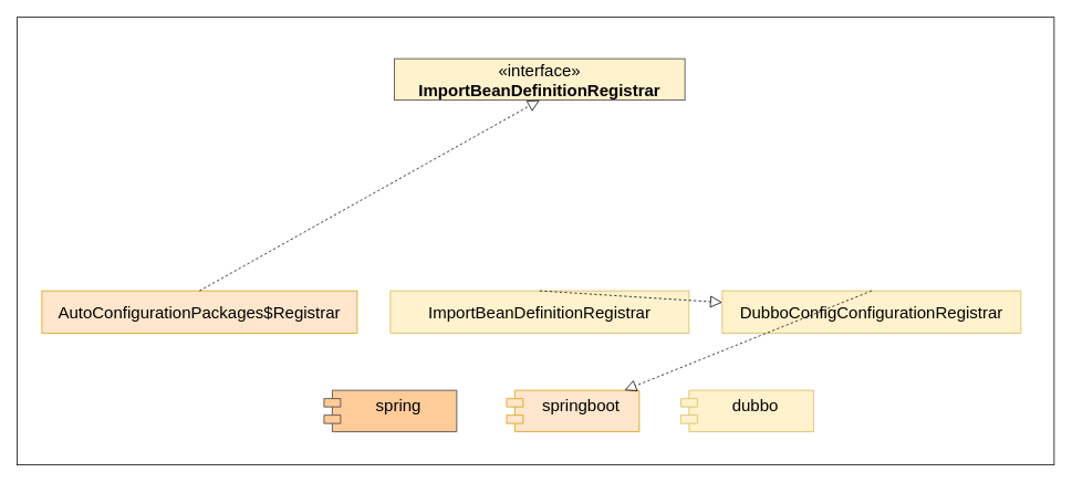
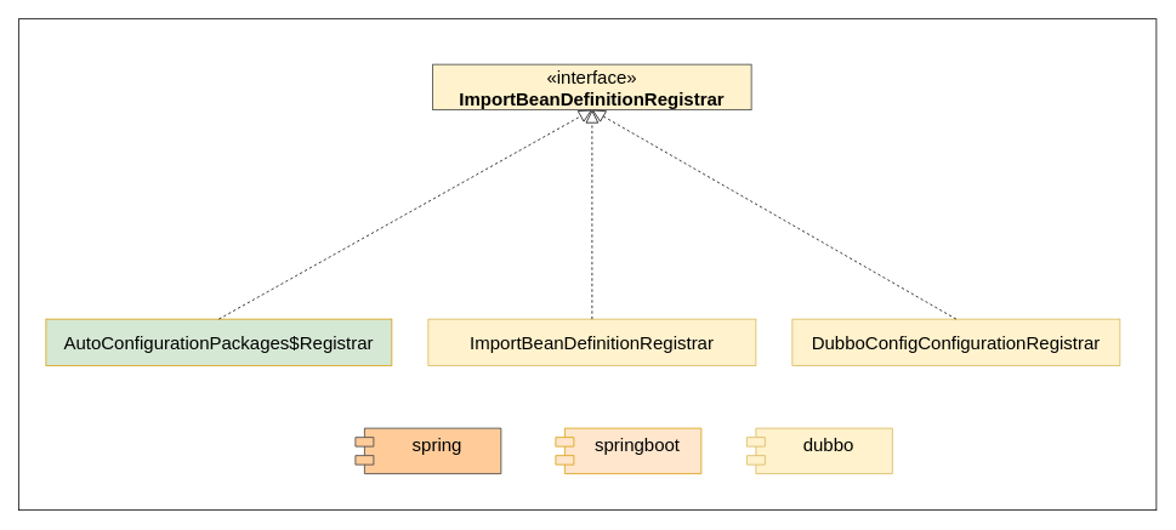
- <mxCell id="11" value="" style="endArrow=block;dashed=1;endFill=0;endSize=12;html=1;rounded=0;exitX=0.5;exitY=0;exitDx=0;exitDy=0;" parent="1" source="8" target="7" edge="1"><mxGeometry width="160" relative="1" as="geometry"><mxPoint x="610" y="290" as="sourcePoint" /><mxPoint x="770" y="290" as="targetPoint" /></mxGeometry></mxCell>
+ <mxCell id="11" value="" style="endArrow=block;dashed=1;endFill=0;endSize=12;html=1;rounded=0;exitX=0.5;exitY=0;exitDx=0;exitDy=0;entryX=0.5;entryY=1;entryDx=0;entryDy=0;" parent="1" source="8" target="6" edge="1"><mxGeometry width="160" relative="1" as="geometry"><mxPoint x="610" y="290" as="sourcePoint" /><mxPoint x="770" y="290" as="targetPoint" /></mxGeometry></mxCell>
- <mxCell id="9" value="AutoConfigurationPackages$Registrar" style="html=1;whiteSpace=wrap;fontSize=20;verticalAlign=middle;align=center;fontStyle=0;fillColor=#ffe6cc;strokeColor=#d79b00;" parent="1" vertex="1"><mxGeometry x="50" y="350" width="380" height="51" as="geometry" /></mxCell>
+ <mxCell id="9" value="AutoConfigurationPackages$Registrar" style="html=1;whiteSpace=wrap;fontSize=20;verticalAlign=middle;align=center;fontStyle=0;fillColor=#d5e8d4;strokeColor=#d79b00;" parent="1" vertex="1"><mxGeometry x="50" y="350" width="380" height="51" as="geometry" /></mxCell>
- <mxCell id="10" value="" style="endArrow=block;dashed=1;endFill=0;endSize=12;html=1;rounded=0;exitX=0.5;exitY=0;exitDx=0;exitDy=0;" parent="1" source="7" target="4" edge="1"><mxGeometry width="160" relative="1" as="geometry"><mxPoint x="440" y="170" as="sourcePoint" /><mxPoint x="600" y="170" as="targetPoint" /></mxGeometry></mxCell>
+ <mxCell id="10" value="" style="endArrow=block;dashed=1;endFill=0;endSize=12;html=1;rounded=0;exitX=0.5;exitY=0;exitDx=0;exitDy=0;entryX=0.5;entryY=1;entryDx=0;entryDy=0;" parent="1" source="7" target="6" edge="1"><mxGeometry width="160" relative="1" as="geometry"><mxPoint x="440" y="170" as="sourcePoint" /><mxPoint x="600" y="170" as="targetPoint" /></mxGeometry></mxCell>
